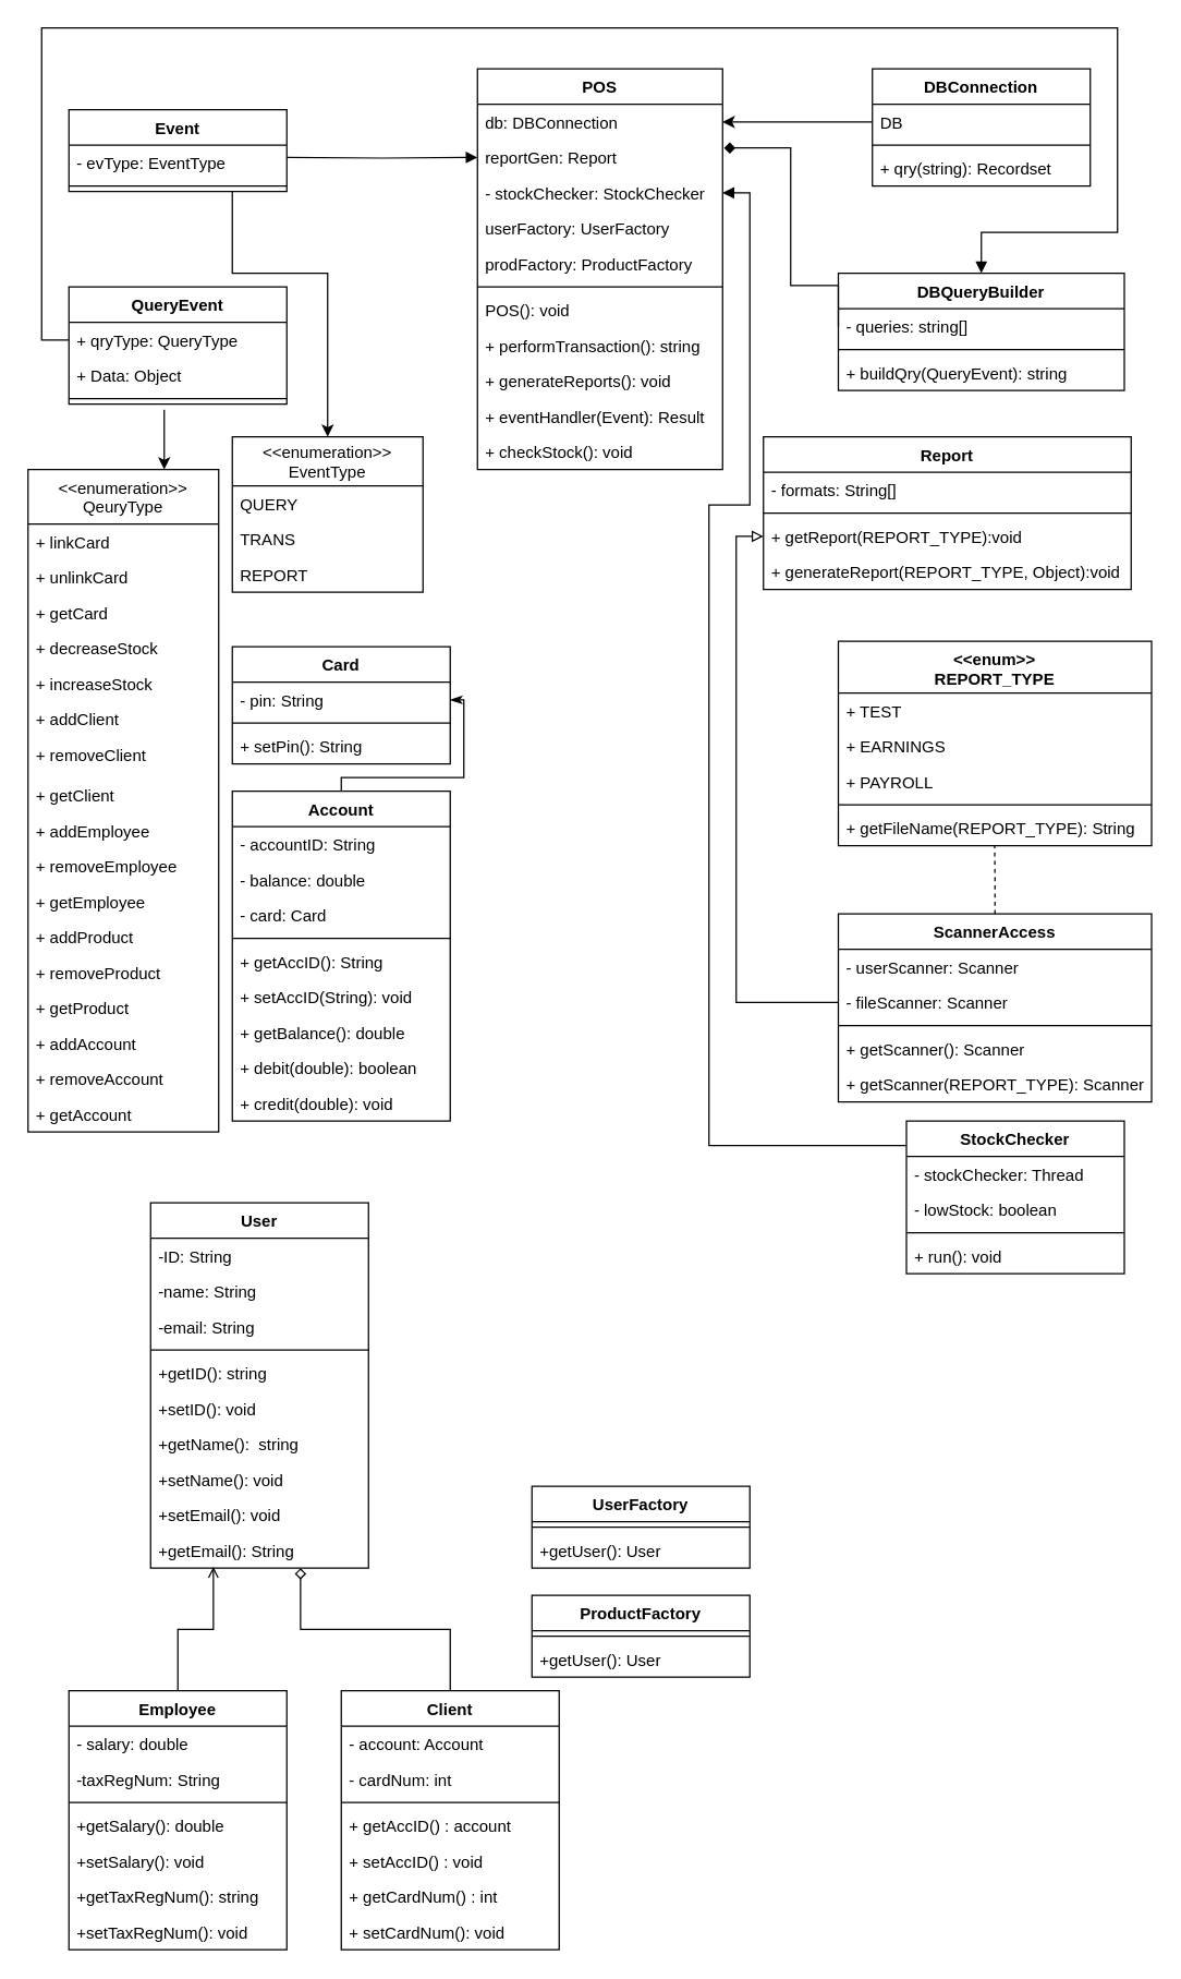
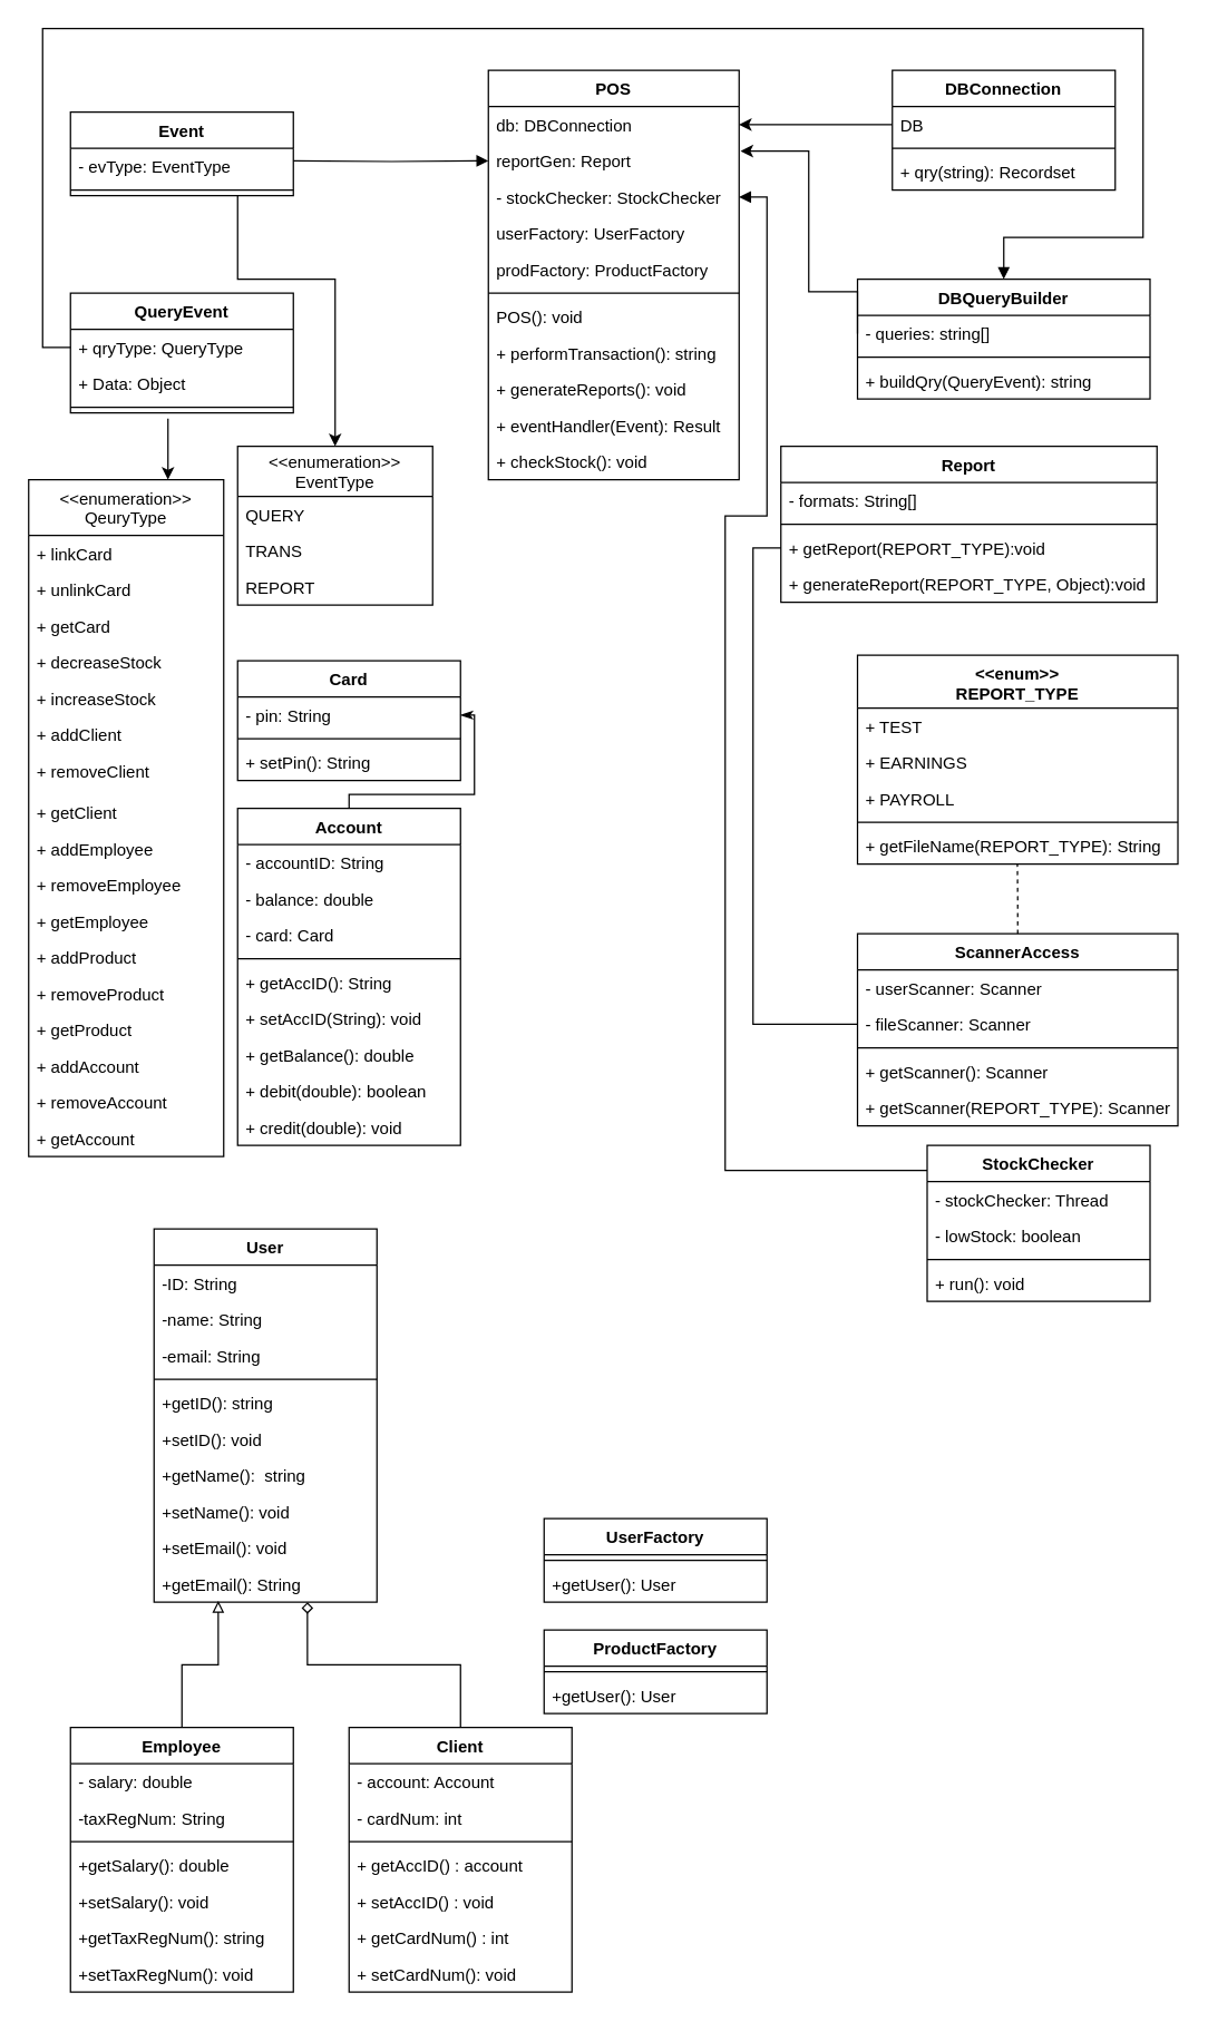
- <mxCell id="59" style="edgeStyle=orthogonalEdgeStyle;rounded=0;orthogonalLoop=1;jettySize=auto;html=1;exitX=0;exitY=0.5;exitDx=0;exitDy=0;entryX=1.006;entryY=0.231;entryDx=0;entryDy=0;entryPerimeter=0;endArrow=diamond;" parent="1" source="3" target="13" edge="1"><mxGeometry relative="1" as="geometry"><mxPoint x="532" y="108" as="targetPoint" /><Array as="points"><mxPoint x="580" y="209" /><mxPoint x="580" y="108" /></Array></mxGeometry></mxCell>
+ <mxCell id="59" style="edgeStyle=orthogonalEdgeStyle;rounded=0;orthogonalLoop=1;jettySize=auto;html=1;exitX=0;exitY=0.5;exitDx=0;exitDy=0;entryX=1.006;entryY=0.231;entryDx=0;entryDy=0;entryPerimeter=0;" parent="1" source="3" target="13" edge="1"><mxGeometry relative="1" as="geometry"><mxPoint x="532" y="108" as="targetPoint" /><Array as="points"><mxPoint x="580" y="209" /><mxPoint x="580" y="108" /></Array></mxGeometry></mxCell>
- <mxCell id="90" style="edgeStyle=orthogonalEdgeStyle;rounded=0;orthogonalLoop=1;jettySize=auto;html=1;exitX=0;exitY=0.5;exitDx=0;exitDy=0;entryX=0;entryY=0.5;entryDx=0;entryDy=0;startArrow=none;startFill=0;endArrow=block;endFill=0;" parent="1" source="79" target="9" edge="1"><mxGeometry relative="1" as="geometry" /></mxCell>
+ <mxCell id="90" style="edgeStyle=orthogonalEdgeStyle;rounded=0;orthogonalLoop=1;jettySize=auto;html=1;exitX=0;exitY=0.5;exitDx=0;exitDy=0;entryX=0;entryY=0.5;entryDx=0;entryDy=0;startArrow=none;startFill=0;endArrow=none;endFill=0;" parent="1" source="79" target="9" edge="1"><mxGeometry relative="1" as="geometry" /></mxCell>
- <mxCell id="106" style="edgeStyle=orthogonalEdgeStyle;rounded=0;orthogonalLoop=1;jettySize=auto;html=1;exitX=0.5;exitY=0;exitDx=0;exitDy=0;entryX=0.288;entryY=0.962;entryDx=0;entryDy=0;entryPerimeter=0;endArrow=open;endFill=0;" parent="1" source="107" target="125" edge="1"><mxGeometry relative="1" as="geometry" /></mxCell>
+ <mxCell id="106" style="edgeStyle=orthogonalEdgeStyle;rounded=0;orthogonalLoop=1;jettySize=auto;html=1;exitX=0.5;exitY=0;exitDx=0;exitDy=0;entryX=0.288;entryY=0.962;entryDx=0;entryDy=0;entryPerimeter=0;endArrow=block;endFill=0;" parent="1" source="107" target="125" edge="1"><mxGeometry relative="1" as="geometry" /></mxCell>
